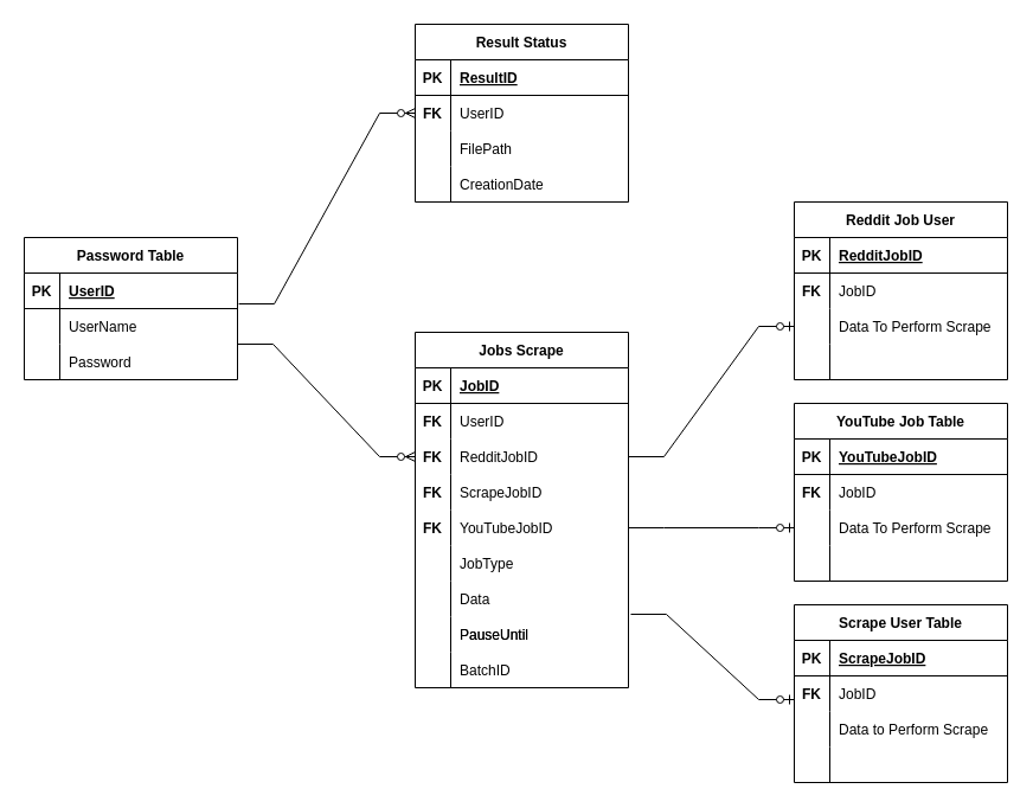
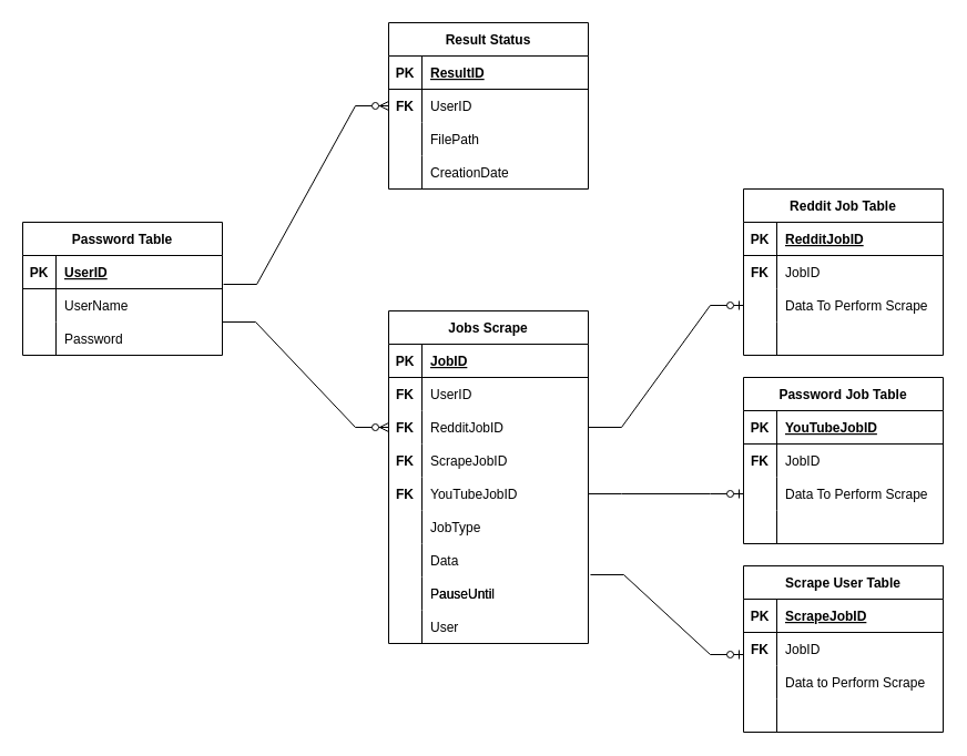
- <mxCell id="40" value="Reddit Job User" style="shape=table;startSize=30;container=1;collapsible=1;childLayout=tableLayout;fixedRows=1;rowLines=0;fontStyle=1;align=center;resizeLast=1;" vertex="1" parent="1"><mxGeometry x="670" y="170" width="180" height="150" as="geometry" /></mxCell>
+ <mxCell id="40" value="Reddit Job Table" style="shape=table;startSize=30;container=1;collapsible=1;childLayout=tableLayout;fixedRows=1;rowLines=0;fontStyle=1;align=center;resizeLast=1;" vertex="1" parent="1"><mxGeometry x="670" y="170" width="180" height="150" as="geometry" /></mxCell>
- <mxCell id="53" value="YouTube Job Table" style="shape=table;startSize=30;container=1;collapsible=1;childLayout=tableLayout;fixedRows=1;rowLines=0;fontStyle=1;align=center;resizeLast=1;" vertex="1" parent="1"><mxGeometry x="670" y="340" width="180" height="150" as="geometry" /></mxCell>
+ <mxCell id="53" value="Password Job Table" style="shape=table;startSize=30;container=1;collapsible=1;childLayout=tableLayout;fixedRows=1;rowLines=0;fontStyle=1;align=center;resizeLast=1;" vertex="1" parent="1"><mxGeometry x="670" y="340" width="180" height="150" as="geometry" /></mxCell>
- <mxCell id="39" value="BatchID" style="shape=partialRectangle;connectable=0;fillColor=none;top=0;left=0;bottom=0;right=0;align=left;spacingLeft=6;overflow=hidden;" vertex="1" parent="37"><mxGeometry x="30" width="150" height="30" as="geometry"><mxRectangle width="150" height="30" as="alternateBounds" /></mxGeometry></mxCell>
+ <mxCell id="39" value="User" style="shape=partialRectangle;connectable=0;fillColor=none;top=0;left=0;bottom=0;right=0;align=left;spacingLeft=6;overflow=hidden;" vertex="1" parent="37"><mxGeometry x="30" width="150" height="30" as="geometry"><mxRectangle width="150" height="30" as="alternateBounds" /></mxGeometry></mxCell>
